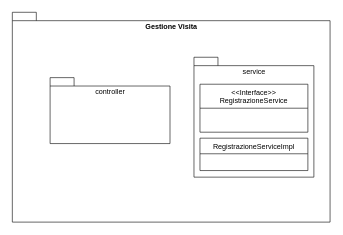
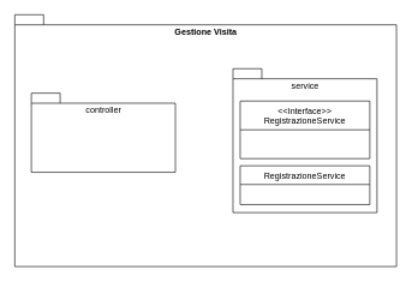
- <mxCell id="3" value="&lt;span style=&quot;font-weight: normal&quot;&gt;controller&lt;/span&gt;" style="shape=folder;fontStyle=1;spacingTop=10;tabWidth=40;tabHeight=14;tabPosition=left;html=1;verticalAlign=top;" parent="1" vertex="1"><mxGeometry x="83" y="129" width="200" height="110" as="geometry" /></mxCell>
+ <mxCell id="3" value="&lt;span style=&quot;font-weight: normal&quot;&gt;controller&lt;/span&gt;" style="shape=folder;fontStyle=1;spacingTop=10;tabWidth=40;tabHeight=14;tabPosition=left;html=1;verticalAlign=top;" parent="1" vertex="1"><mxGeometry x="43" y="129" width="200" height="110" as="geometry" /></mxCell>
- <mxCell id="6" value="RegistrazioneServiceImpl" style="swimlane;fontStyle=0;childLayout=stackLayout;horizontal=1;startSize=26;fillColor=none;horizontalStack=0;resizeParent=1;resizeParentMax=0;resizeLast=0;collapsible=1;marginBottom=0;" parent="1" vertex="1"><mxGeometry x="333" y="230" width="180" height="54" as="geometry" /></mxCell>
+ <mxCell id="6" value="RegistrazioneService" style="swimlane;fontStyle=0;childLayout=stackLayout;horizontal=1;startSize=26;fillColor=none;horizontalStack=0;resizeParent=1;resizeParentMax=0;resizeLast=0;collapsible=1;marginBottom=0;" parent="1" vertex="1"><mxGeometry x="333" y="230" width="180" height="54" as="geometry" /></mxCell>
